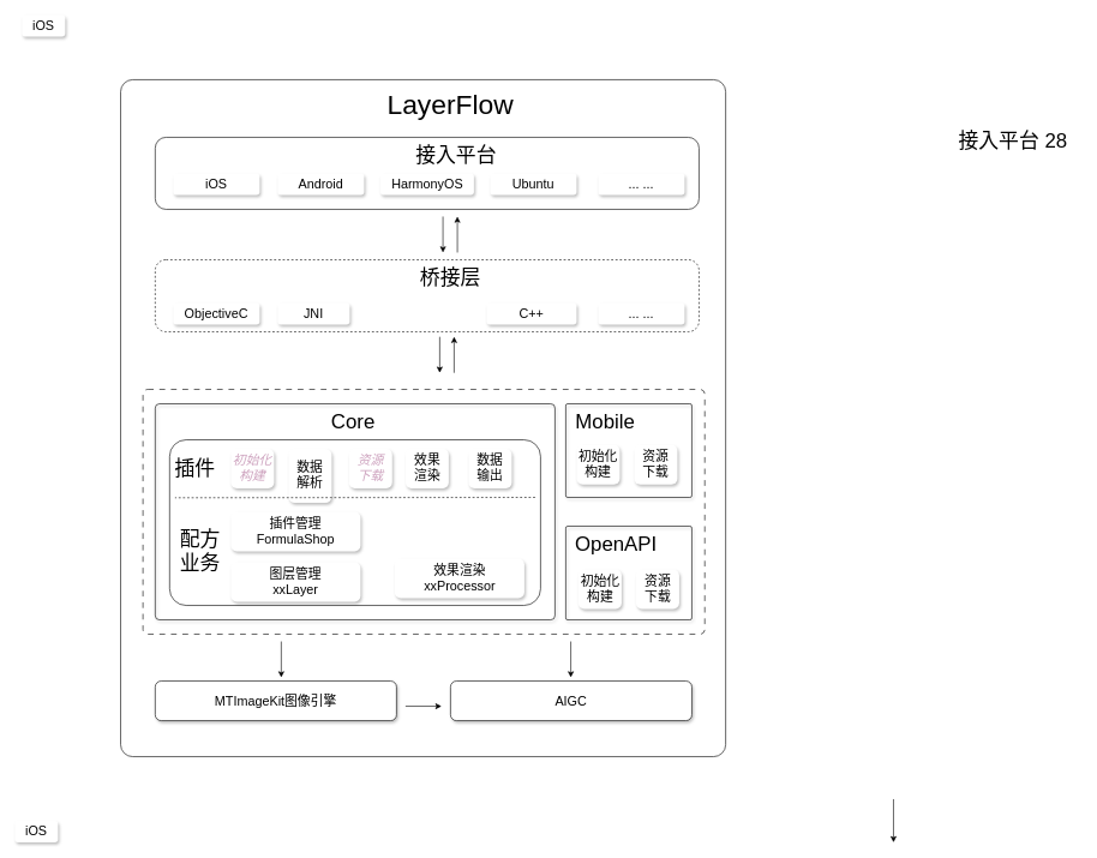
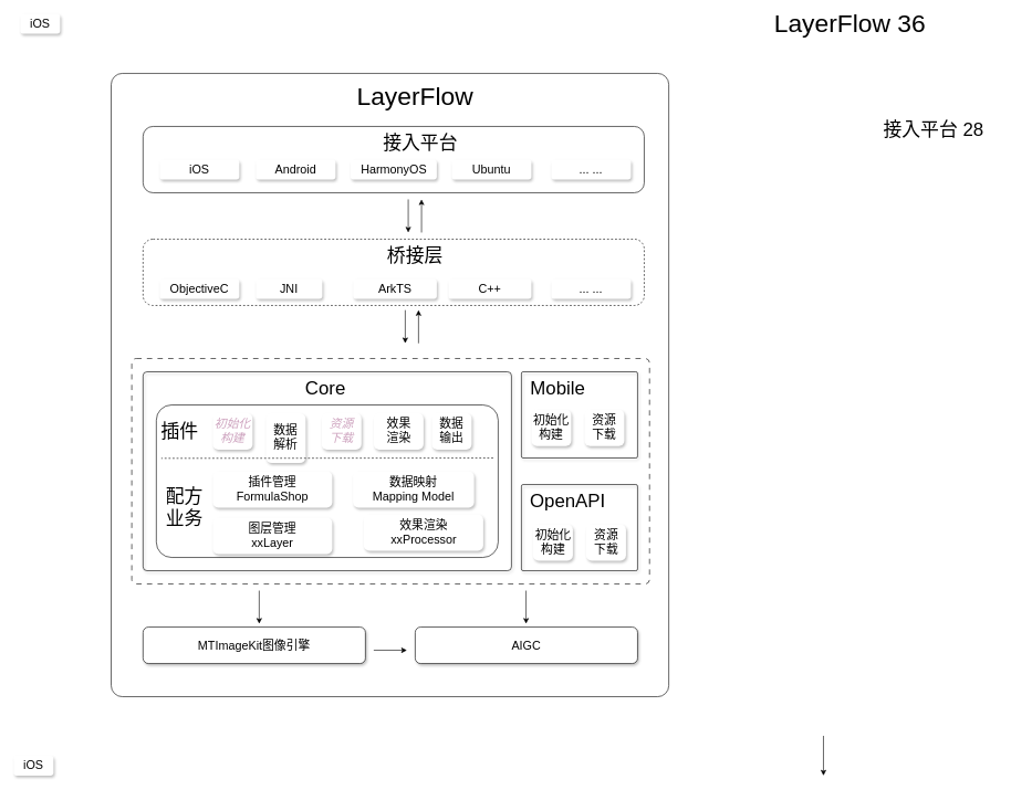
+ <mxCell id="6" value="&lt;font style=&quot;font-size: 38px;&quot;&gt;LayerFlow 36&lt;/font&gt;" style="text;html=1;align=center;verticalAlign=middle;whiteSpace=wrap;rounded=0;" vertex="1" parent="1"><mxGeometry x="1160" y="20" width="240" height="30" as="geometry" /></mxCell>
+ <mxCell id="18" value="&lt;span style=&quot;font-size: 18px;&quot;&gt;ArkTS&lt;/span&gt;" style="text;html=1;align=center;verticalAlign=middle;whiteSpace=wrap;rounded=1;fillColor=default;gradientColor=none;gradientDirection=radial;glass=0;shadow=1;" vertex="1" parent="1"><mxGeometry x="531.5" y="420" width="126" height="30" as="geometry" /></mxCell>
- <mxCell id="42" value="&lt;span style=&quot;font-size: 18px;&quot;&gt;效果&lt;br&gt;渲染&lt;/span&gt;" style="text;html=1;align=center;verticalAlign=middle;whiteSpace=wrap;rounded=1;fillColor=default;gradientColor=none;gradientDirection=radial;glass=0;shadow=1;" vertex="1" parent="34"><mxGeometry x="347.5" y="62.5" width="60" height="55" as="geometry" /></mxCell>
+ <mxCell id="42" value="&lt;span style=&quot;font-size: 18px;&quot;&gt;效果&lt;br&gt;渲染&lt;/span&gt;" style="text;html=1;align=center;verticalAlign=middle;whiteSpace=wrap;rounded=1;fillColor=default;gradientColor=none;gradientDirection=radial;glass=0;shadow=1;" vertex="1" parent="34"><mxGeometry x="347.5" y="62.5" width="75" height="55" as="geometry" /></mxCell>
+ <mxCell id="46" value="&lt;span style=&quot;font-size: 18px;&quot;&gt;数据映射&lt;br&gt;Mapping Model&lt;/span&gt;" style="text;html=1;align=center;verticalAlign=middle;whiteSpace=wrap;rounded=1;fillColor=default;gradientColor=none;gradientDirection=radial;glass=0;shadow=1;" vertex="1" parent="34"><mxGeometry x="316.25" y="150" width="182.5" height="55" as="geometry" /></mxCell>
